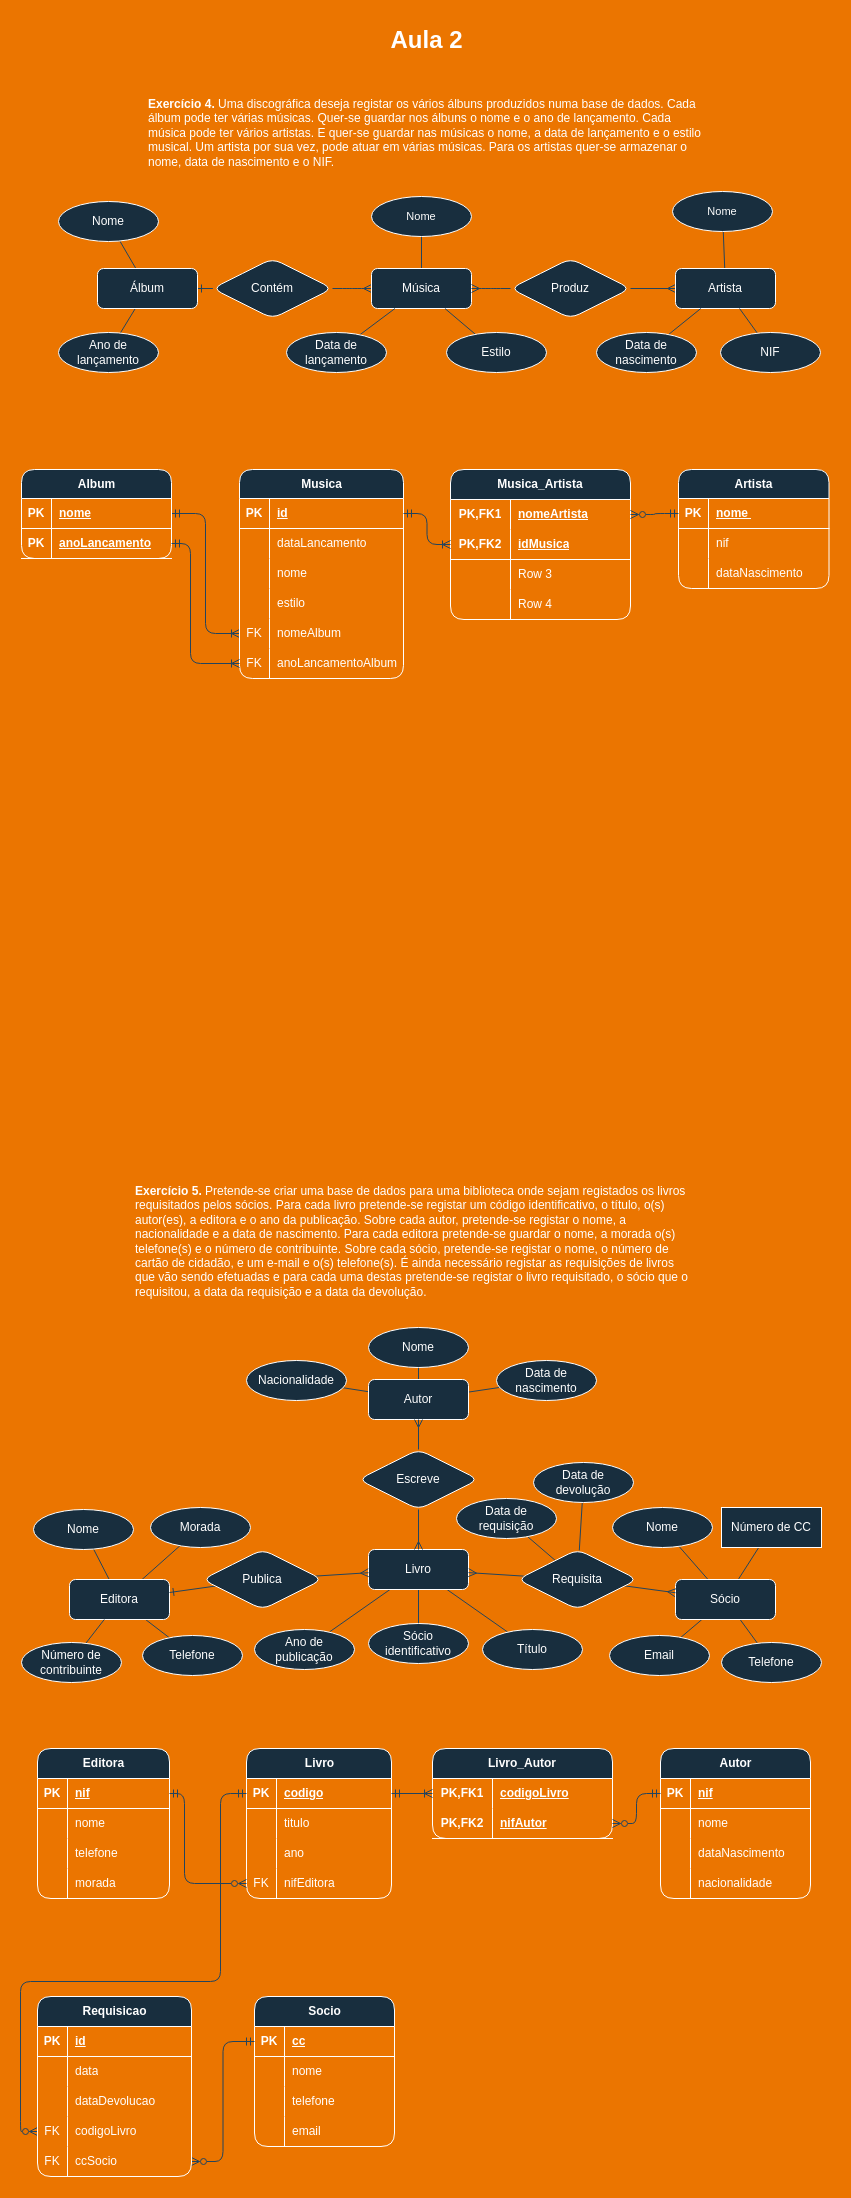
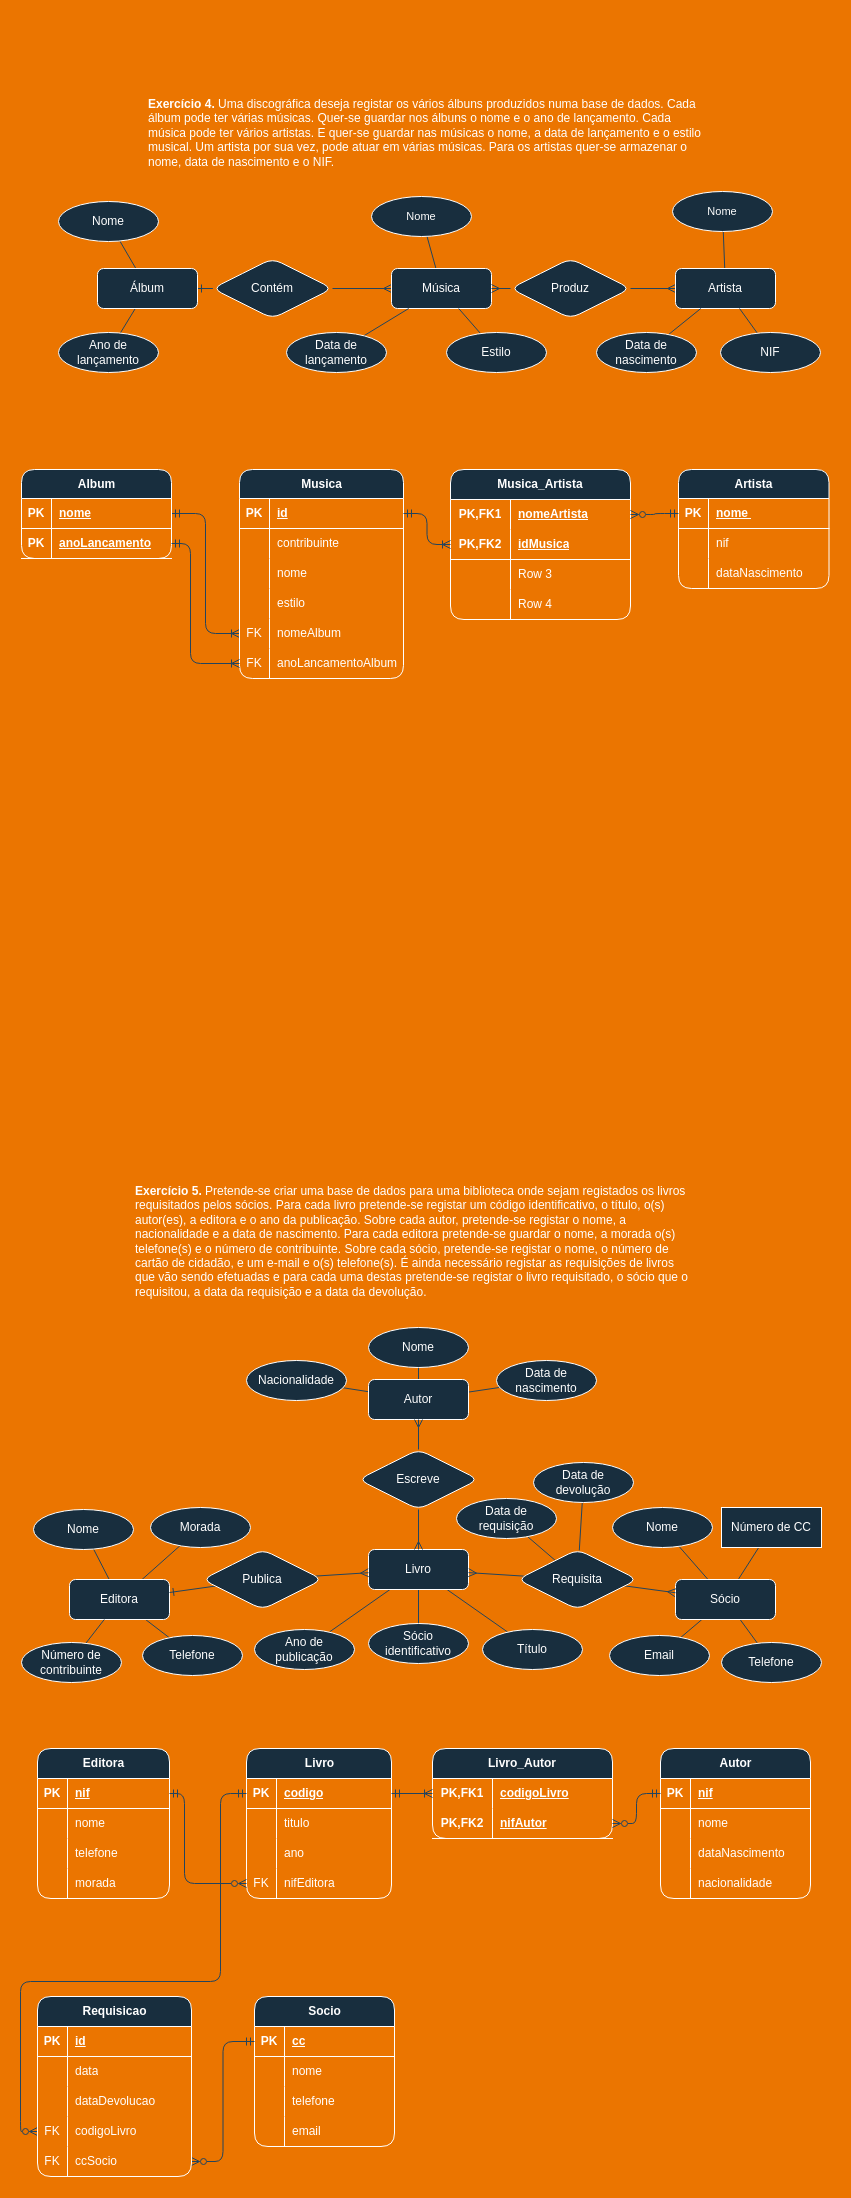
- <mxCell id="2" value="Aula 2" style="text;strokeColor=none;fillColor=none;html=1;fontSize=24;fontStyle=1;verticalAlign=middle;align=center;labelBackgroundColor=none;fontColor=#FFFFFF;rounded=1;" parent="1" vertex="1"><mxGeometry x="376" y="20" width="100" height="40" as="geometry" /></mxCell>
- <mxCell id="11" value="Música" style="whiteSpace=wrap;html=1;align=center;strokeColor=#FFFFFF;fontColor=#FFFFFF;fillColor=#182E3E;labelBackgroundColor=none;rounded=1;" parent="1" vertex="1"><mxGeometry x="371" y="268" width="100" height="40" as="geometry" /></mxCell>
+ <mxCell id="11" value="Música" style="whiteSpace=wrap;html=1;align=center;strokeColor=#FFFFFF;fontColor=#FFFFFF;fillColor=#182E3E;labelBackgroundColor=none;rounded=1;" parent="1" vertex="1"><mxGeometry x="391" y="268" width="100" height="40" as="geometry" /></mxCell>
- <mxCell id="89" value="dataLancamento" style="shape=partialRectangle;connectable=0;fillColor=none;top=0;left=0;bottom=0;right=0;align=left;spacingLeft=6;overflow=hidden;whiteSpace=wrap;html=1;strokeColor=#FFFFFF;fontColor=#FFFFFF;rounded=1;" parent="87" vertex="1"><mxGeometry x="30" width="134" height="30" as="geometry"><mxRectangle width="134" height="30" as="alternateBounds" /></mxGeometry></mxCell>
+ <mxCell id="89" value="contribuinte" style="shape=partialRectangle;connectable=0;fillColor=none;top=0;left=0;bottom=0;right=0;align=left;spacingLeft=6;overflow=hidden;whiteSpace=wrap;html=1;strokeColor=#FFFFFF;fontColor=#FFFFFF;rounded=1;" parent="87" vertex="1"><mxGeometry x="30" width="134" height="30" as="geometry"><mxRectangle width="134" height="30" as="alternateBounds" /></mxGeometry></mxCell>
